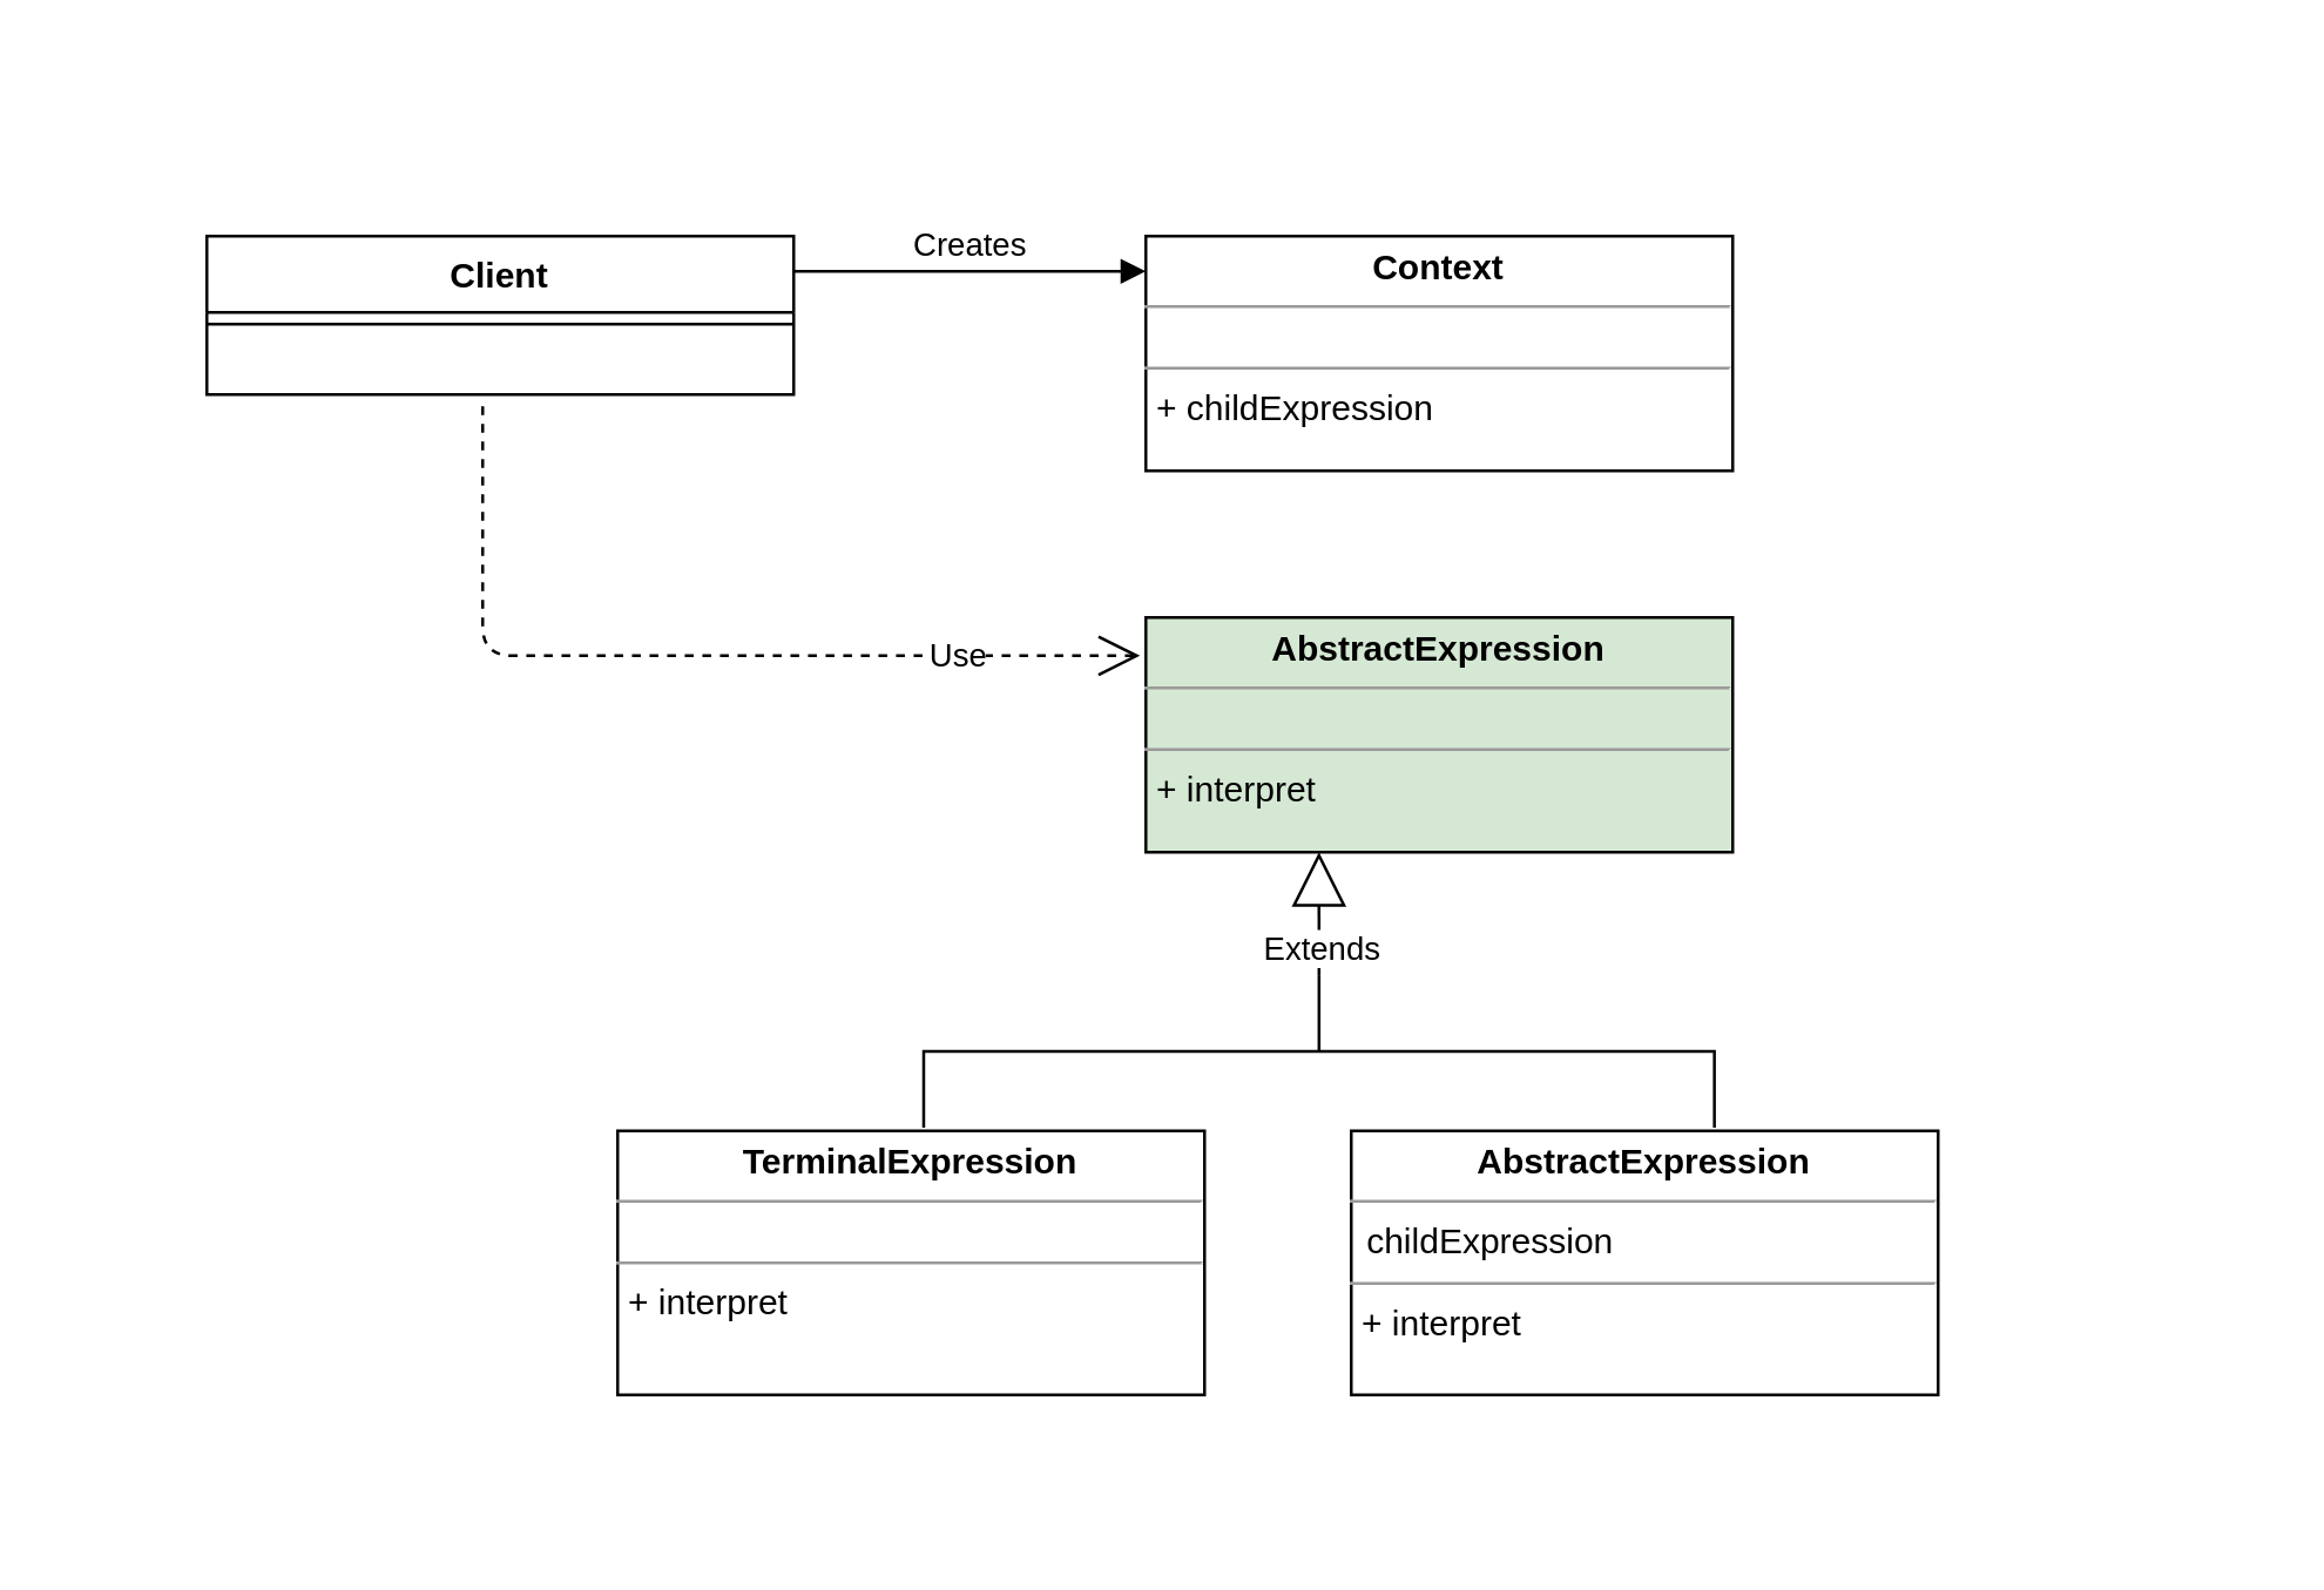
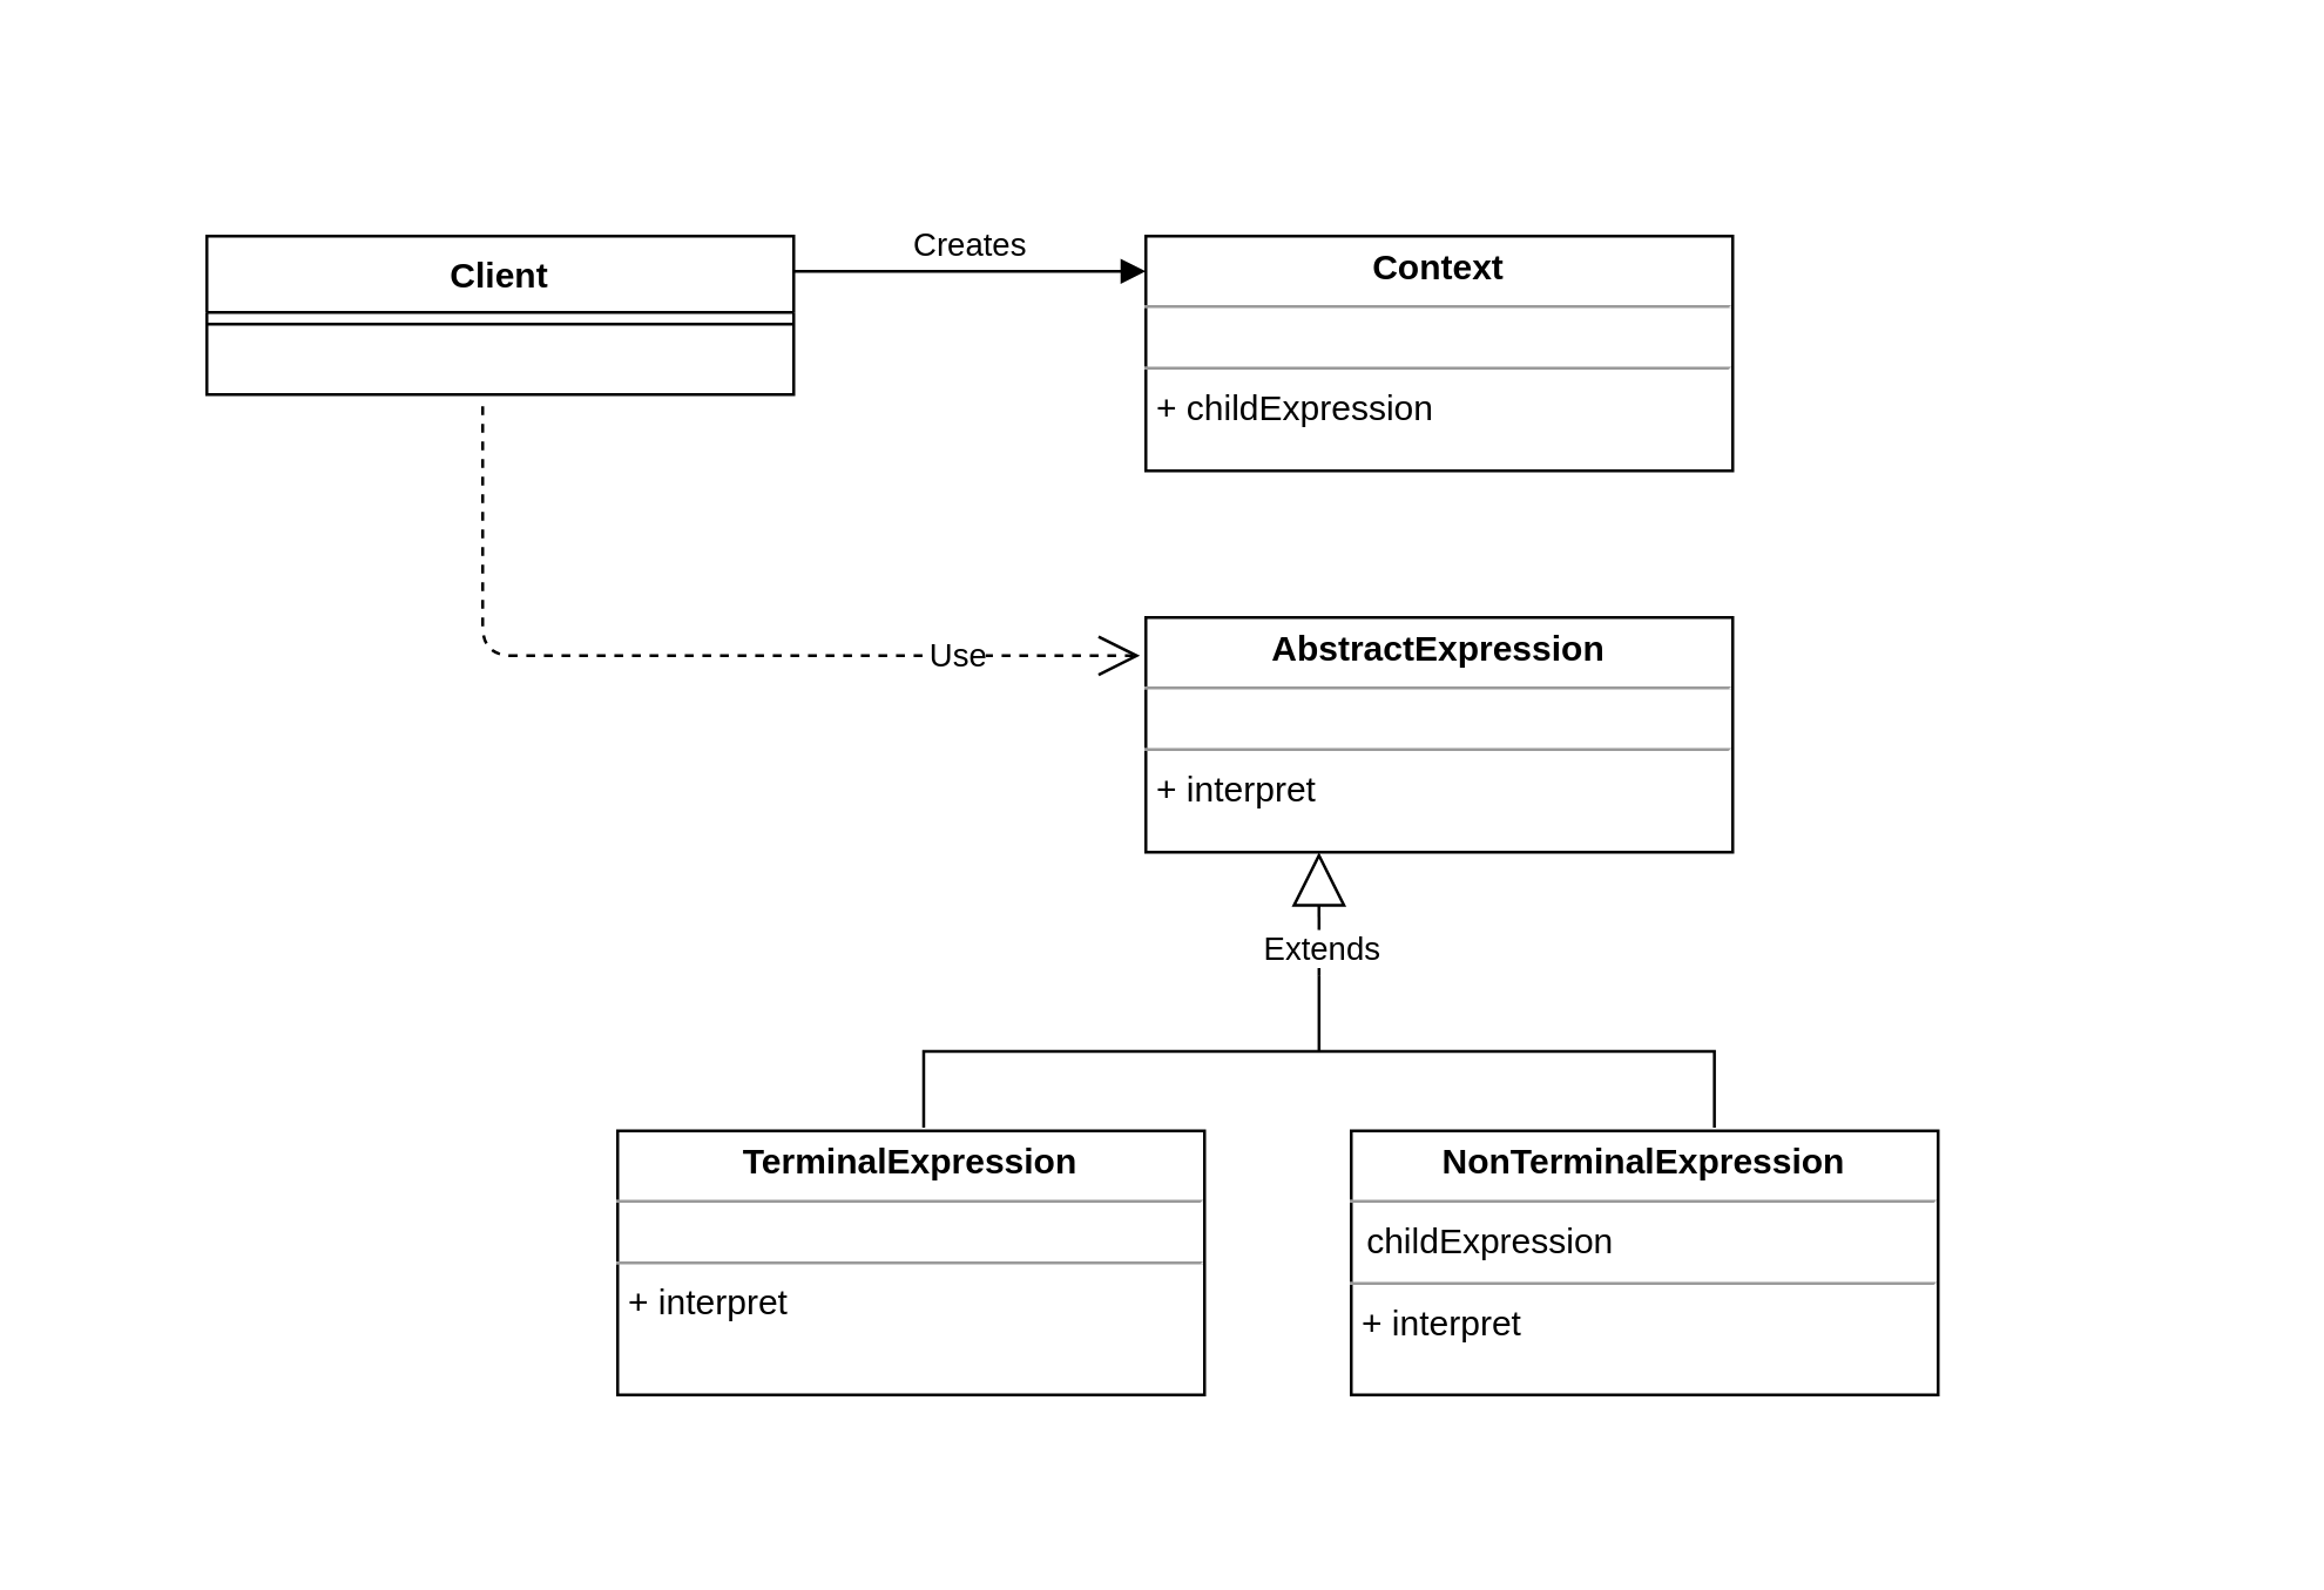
- <mxCell id="4" value="&lt;p style=&quot;margin: 0px ; margin-top: 4px ; text-align: center&quot;&gt;&lt;b&gt;AbstractExpression&lt;/b&gt;&lt;/p&gt;&lt;hr size=&quot;1&quot;&gt;&lt;p style=&quot;margin: 0px 0px 0px 4px ; font-size: 6px&quot;&gt;&amp;nbsp;&lt;/p&gt;&lt;hr size=&quot;1&quot;&gt;&lt;p style=&quot;margin: 0px ; margin-left: 4px&quot;&gt;+ interpret&lt;/p&gt;" style="verticalAlign=top;align=left;overflow=fill;fontSize=12;fontFamily=Helvetica;html=1;fillColor=#d5e8d4;" parent="3" vertex="1"><mxGeometry x="390" y="210" width="200" height="80" as="geometry" /></mxCell>
+ <mxCell id="4" value="&lt;p style=&quot;margin: 0px ; margin-top: 4px ; text-align: center&quot;&gt;&lt;b&gt;AbstractExpression&lt;/b&gt;&lt;/p&gt;&lt;hr size=&quot;1&quot;&gt;&lt;p style=&quot;margin: 0px 0px 0px 4px ; font-size: 6px&quot;&gt;&amp;nbsp;&lt;/p&gt;&lt;hr size=&quot;1&quot;&gt;&lt;p style=&quot;margin: 0px ; margin-left: 4px&quot;&gt;+ interpret&lt;/p&gt;" style="verticalAlign=top;align=left;overflow=fill;fontSize=12;fontFamily=Helvetica;html=1;" parent="3" vertex="1"><mxGeometry x="390" y="210" width="200" height="80" as="geometry" /></mxCell>
- <mxCell id="6" value="&lt;p style=&quot;margin: 0px ; margin-top: 4px ; text-align: center&quot;&gt;&lt;b&gt;AbstractExpression&lt;br&gt;&lt;/b&gt;&lt;/p&gt;&lt;hr size=&quot;1&quot;&gt;&lt;p style=&quot;margin: 0px 0px 0px 4px&quot;&gt;&lt;span style=&quot;font-size: 6px&quot;&gt;&amp;nbsp;&lt;/span&gt;&lt;font style=&quot;font-size: 12px&quot;&gt;childExpression&lt;/font&gt;&lt;/p&gt;&lt;hr size=&quot;1&quot;&gt;&lt;p style=&quot;margin: 0px ; margin-left: 4px&quot;&gt;+ interpret&lt;/p&gt;" style="verticalAlign=top;align=left;overflow=fill;fontSize=12;fontFamily=Helvetica;html=1;" parent="3" vertex="1"><mxGeometry x="460" y="385" width="200" height="90" as="geometry" /></mxCell>
+ <mxCell id="6" value="&lt;p style=&quot;margin: 0px ; margin-top: 4px ; text-align: center&quot;&gt;&lt;b&gt;NonTerminalExpression&lt;br&gt;&lt;/b&gt;&lt;/p&gt;&lt;hr size=&quot;1&quot;&gt;&lt;p style=&quot;margin: 0px 0px 0px 4px&quot;&gt;&lt;span style=&quot;font-size: 6px&quot;&gt;&amp;nbsp;&lt;/span&gt;&lt;font style=&quot;font-size: 12px&quot;&gt;childExpression&lt;/font&gt;&lt;/p&gt;&lt;hr size=&quot;1&quot;&gt;&lt;p style=&quot;margin: 0px ; margin-left: 4px&quot;&gt;+ interpret&lt;/p&gt;" style="verticalAlign=top;align=left;overflow=fill;fontSize=12;fontFamily=Helvetica;html=1;" parent="3" vertex="1"><mxGeometry x="460" y="385" width="200" height="90" as="geometry" /></mxCell>
